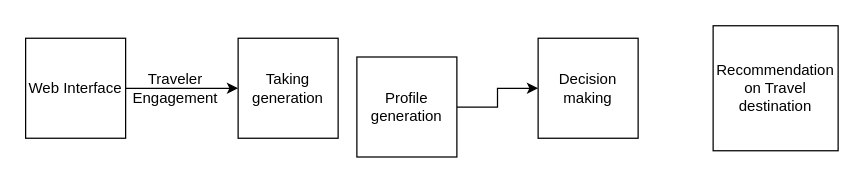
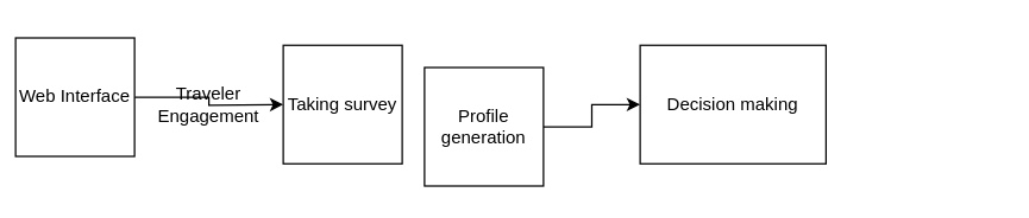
- <mxCell id="3" value="Web Interface" style="whiteSpace=wrap;html=1;aspect=fixed;" vertex="1" parent="1"><mxGeometry x="20" y="30" width="80" height="80" as="geometry" /></mxCell>
+ <mxCell id="3" value="Web Interface" style="whiteSpace=wrap;html=1;aspect=fixed;" vertex="1" parent="1"><mxGeometry x="10" y="25" width="80" height="80" as="geometry" /></mxCell>
- <mxCell id="4" value="Taking generation" style="whiteSpace=wrap;html=1;aspect=fixed;" vertex="1" parent="1"><mxGeometry x="190" y="30" width="80" height="80" as="geometry" /></mxCell>
+ <mxCell id="4" value="Taking survey" style="whiteSpace=wrap;html=1;aspect=fixed;" vertex="1" parent="1"><mxGeometry x="190" y="30" width="80" height="80" as="geometry" /></mxCell>
- <mxCell id="9" value="Decision making" style="whiteSpace=wrap;html=1;aspect=fixed;" vertex="1" parent="1"><mxGeometry x="430" y="30" width="80" height="80" as="geometry" /></mxCell>
+ <mxCell id="9" value="Decision making" style="whiteSpace=wrap;html=1;aspect=fixed;" vertex="1" parent="1"><mxGeometry x="430" y="30" width="125" height="80" as="geometry" /></mxCell>
- <mxCell id="10" value="Recommendation on Travel destination" style="whiteSpace=wrap;html=1;aspect=fixed;" vertex="1" parent="1"><mxGeometry x="570" y="20" width="100" height="100" as="geometry" /></mxCell>
